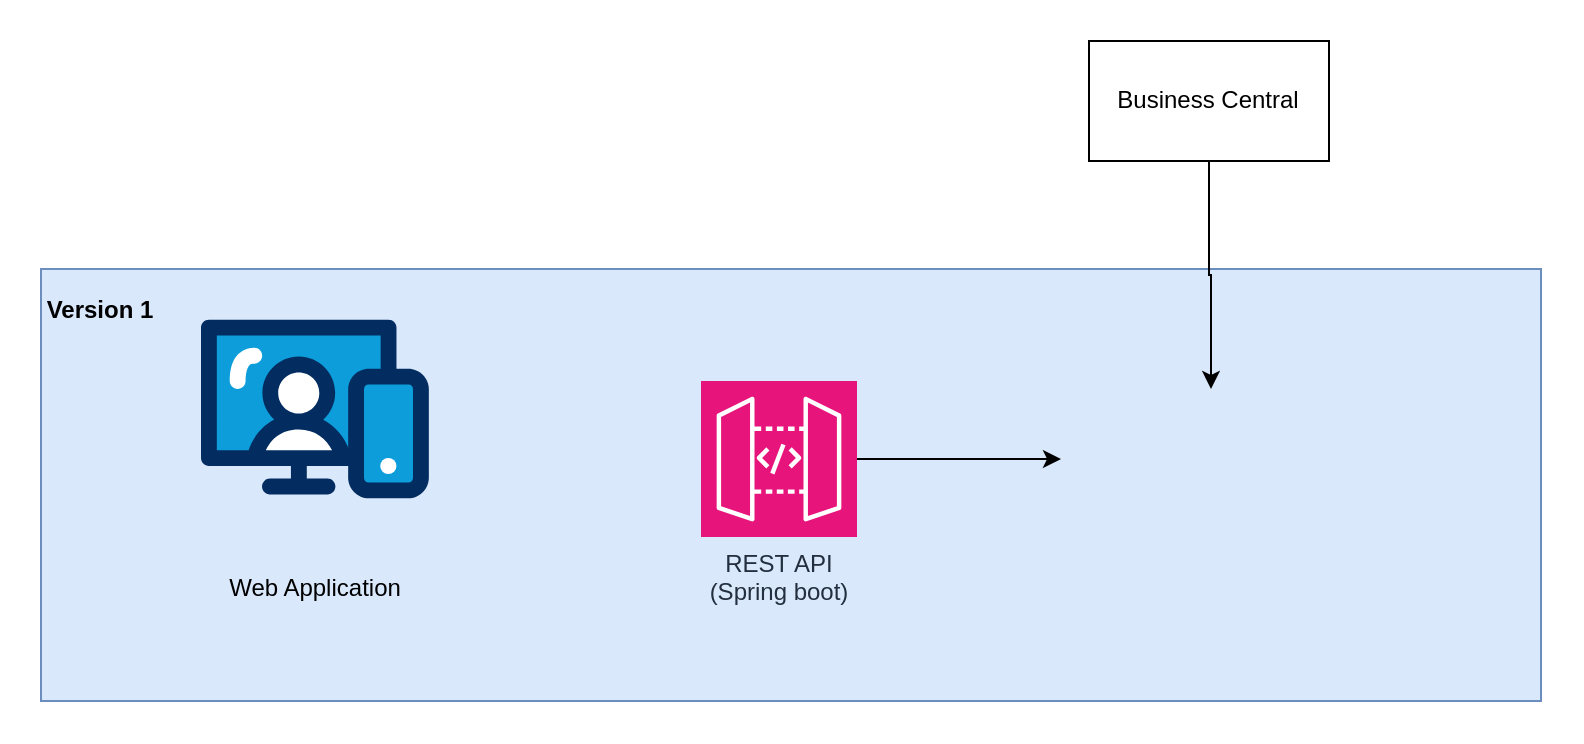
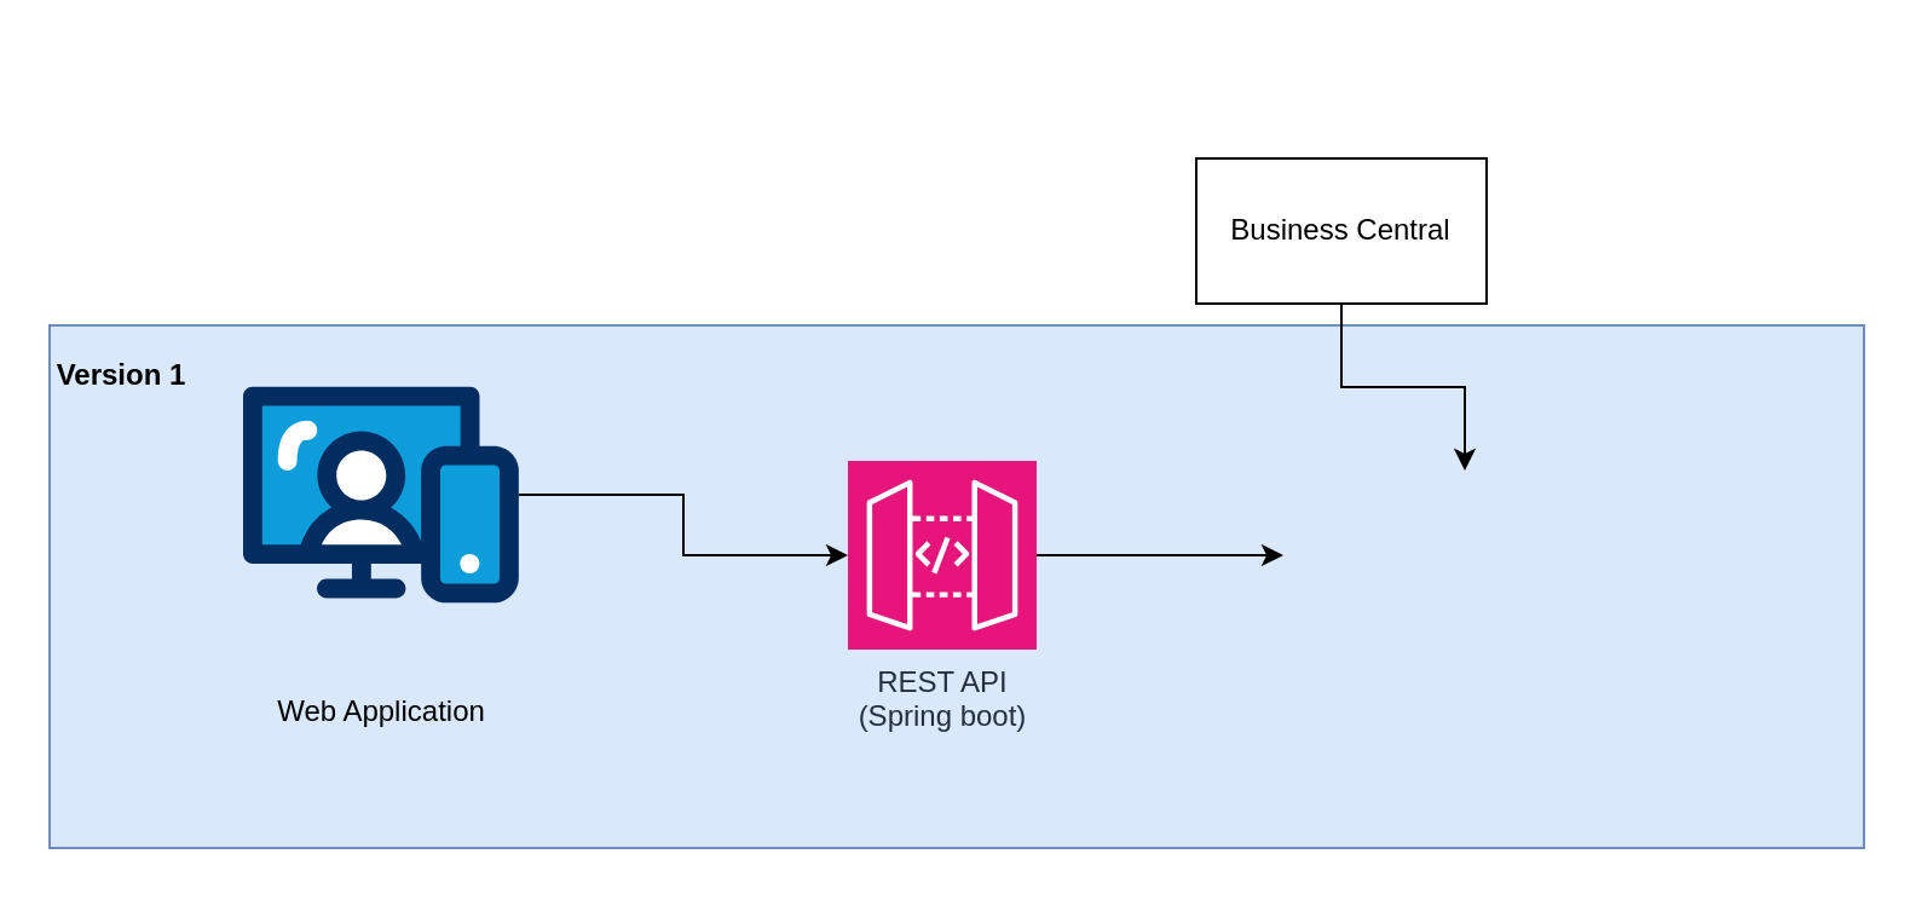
- <mxCell id="10" value="Business Central" style="rounded=0;whiteSpace=wrap;html=1;" vertex="1" parent="1"><mxGeometry x="544" y="20" width="120" height="60" as="geometry" /></mxCell>
+ <mxCell id="10" value="Business Central" style="rounded=0;whiteSpace=wrap;html=1;" vertex="1" parent="1"><mxGeometry x="494" y="65" width="120" height="60" as="geometry" /></mxCell>
+ <mxCell id="3" style="edgeStyle=orthogonalEdgeStyle;rounded=0;orthogonalLoop=1;jettySize=auto;html=1;" edge="1" parent="1" source="4" target="6"><mxGeometry relative="1" as="geometry" /></mxCell>
